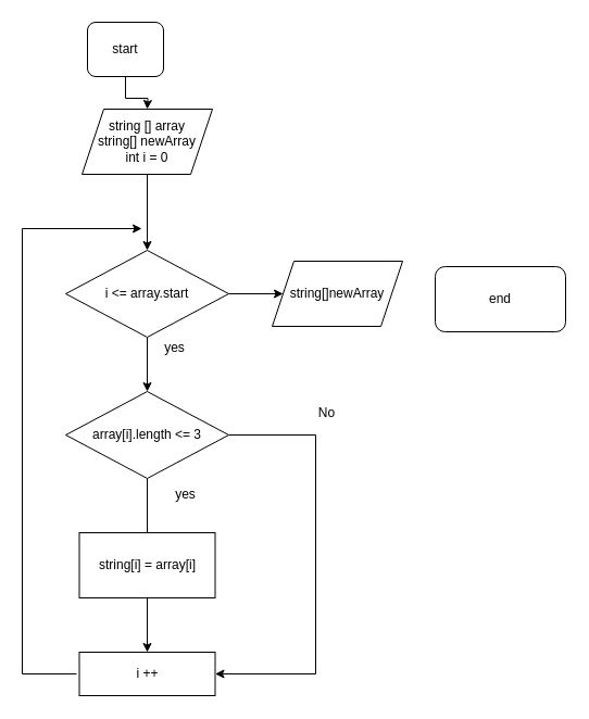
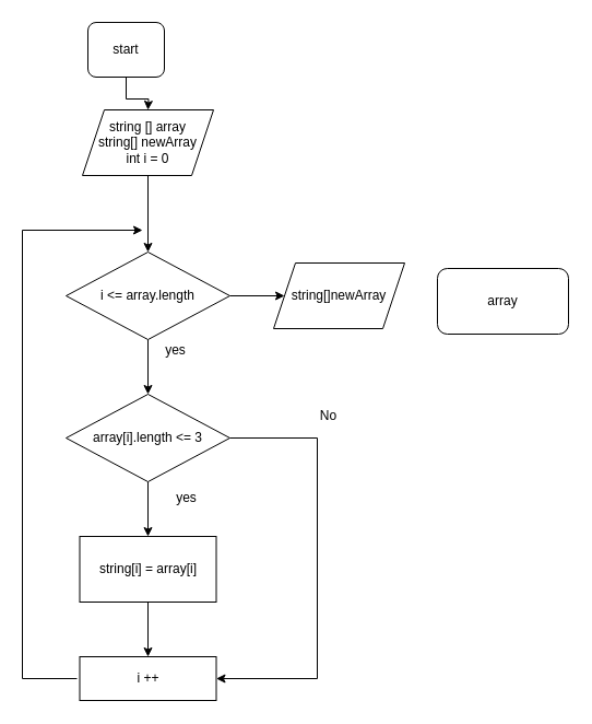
- <mxCell id="8" value="i &amp;lt;= array.start" style="rhombus;whiteSpace=wrap;html=1;" vertex="1" parent="1"><mxGeometry x="60" y="230" width="150" height="80" as="geometry" /></mxCell>
+ <mxCell id="8" value="i &amp;lt;= array.length" style="rhombus;whiteSpace=wrap;html=1;" vertex="1" parent="1"><mxGeometry x="60" y="230" width="150" height="80" as="geometry" /></mxCell>
- <mxCell id="24" value="end" style="rounded=1;whiteSpace=wrap;html=1;" vertex="1" parent="1"><mxGeometry x="400" y="245" width="120" height="60" as="geometry" /></mxCell>
+ <mxCell id="24" value="array" style="rounded=1;whiteSpace=wrap;html=1;" vertex="1" parent="1"><mxGeometry x="400" y="245" width="120" height="60" as="geometry" /></mxCell>
- <mxCell id="9" value="" style="edgeStyle=orthogonalEdgeStyle;rounded=0;orthogonalLoop=1;jettySize=auto;html=1;endArrow=none;" edge="1" parent="1" source="10" target="13"><mxGeometry relative="1" as="geometry" /></mxCell>
+ <mxCell id="9" value="" style="edgeStyle=orthogonalEdgeStyle;rounded=0;orthogonalLoop=1;jettySize=auto;html=1;" edge="1" parent="1" source="10" target="13"><mxGeometry relative="1" as="geometry" /></mxCell>
